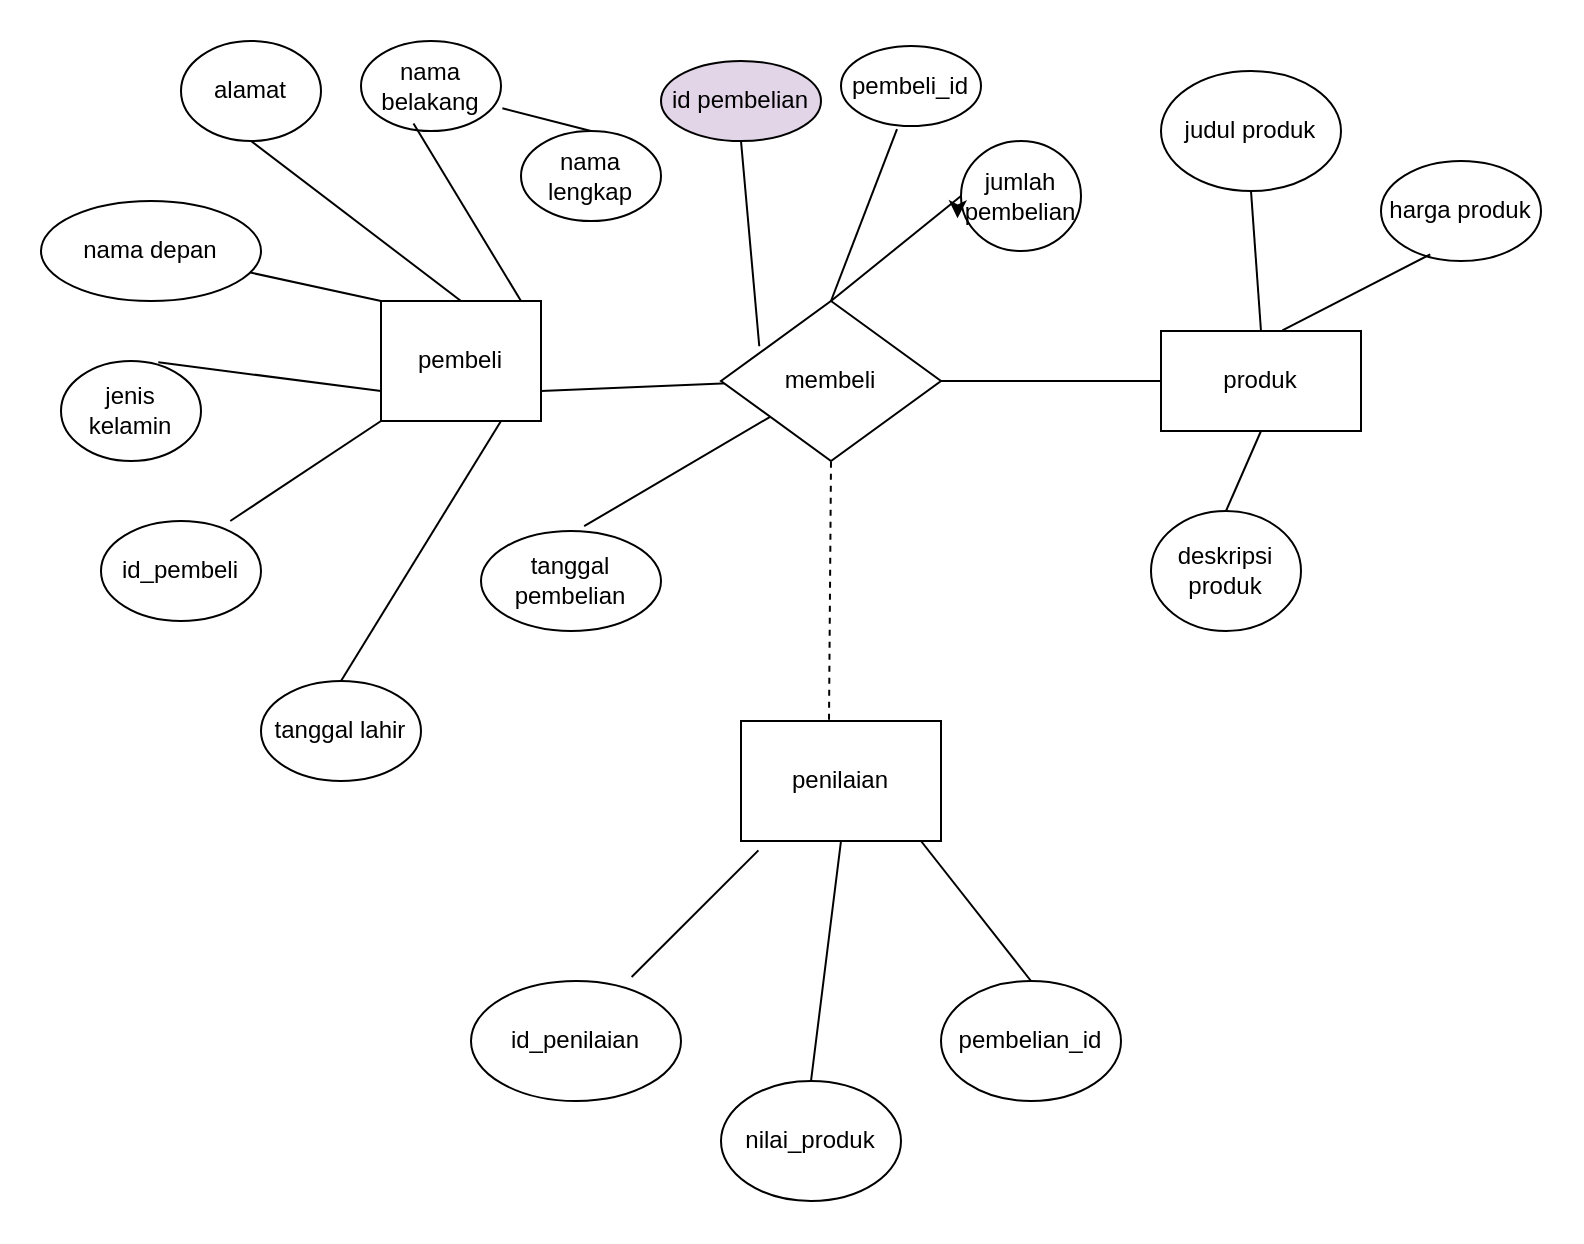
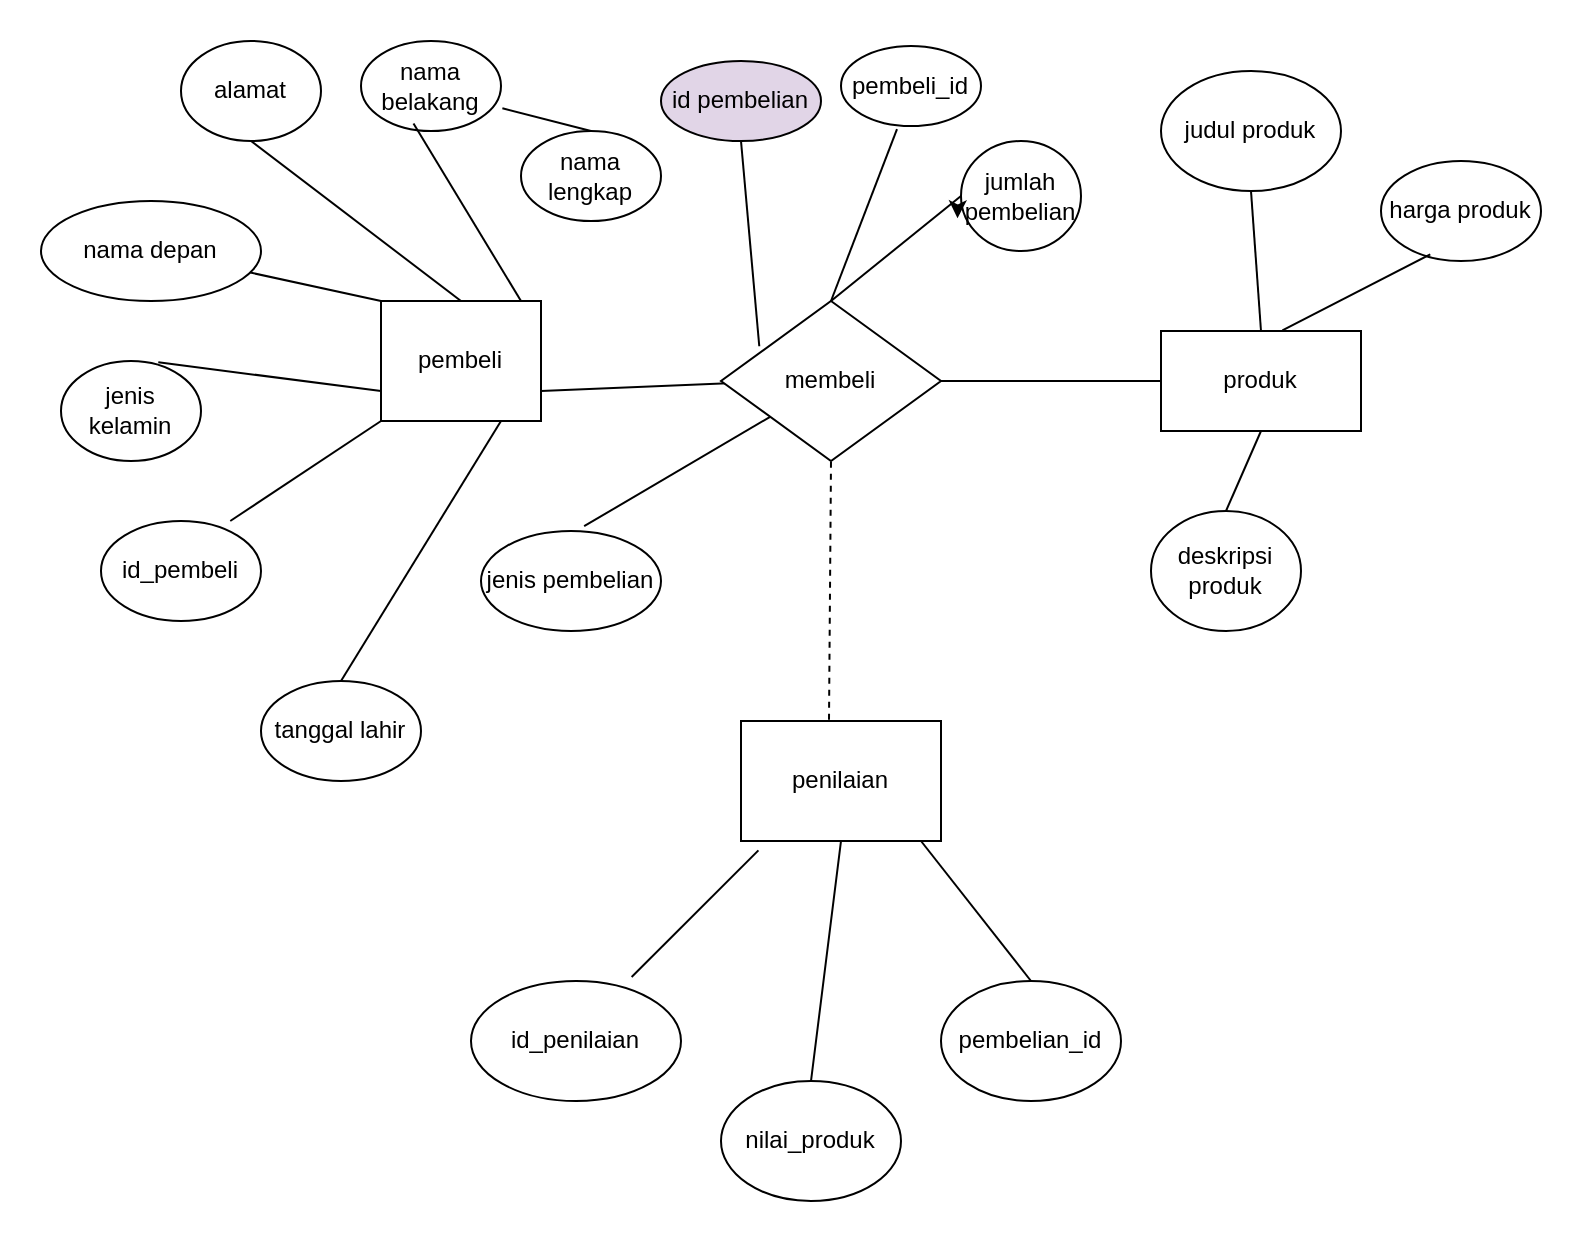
- <mxCell id="14" value="tanggal pembelian" style="ellipse;whiteSpace=wrap;html=1;" vertex="1" parent="1"><mxGeometry x="240" y="265" width="90" height="50" as="geometry" /></mxCell>
+ <mxCell id="14" value="jenis pembelian" style="ellipse;whiteSpace=wrap;html=1;" vertex="1" parent="1"><mxGeometry x="240" y="265" width="90" height="50" as="geometry" /></mxCell>
